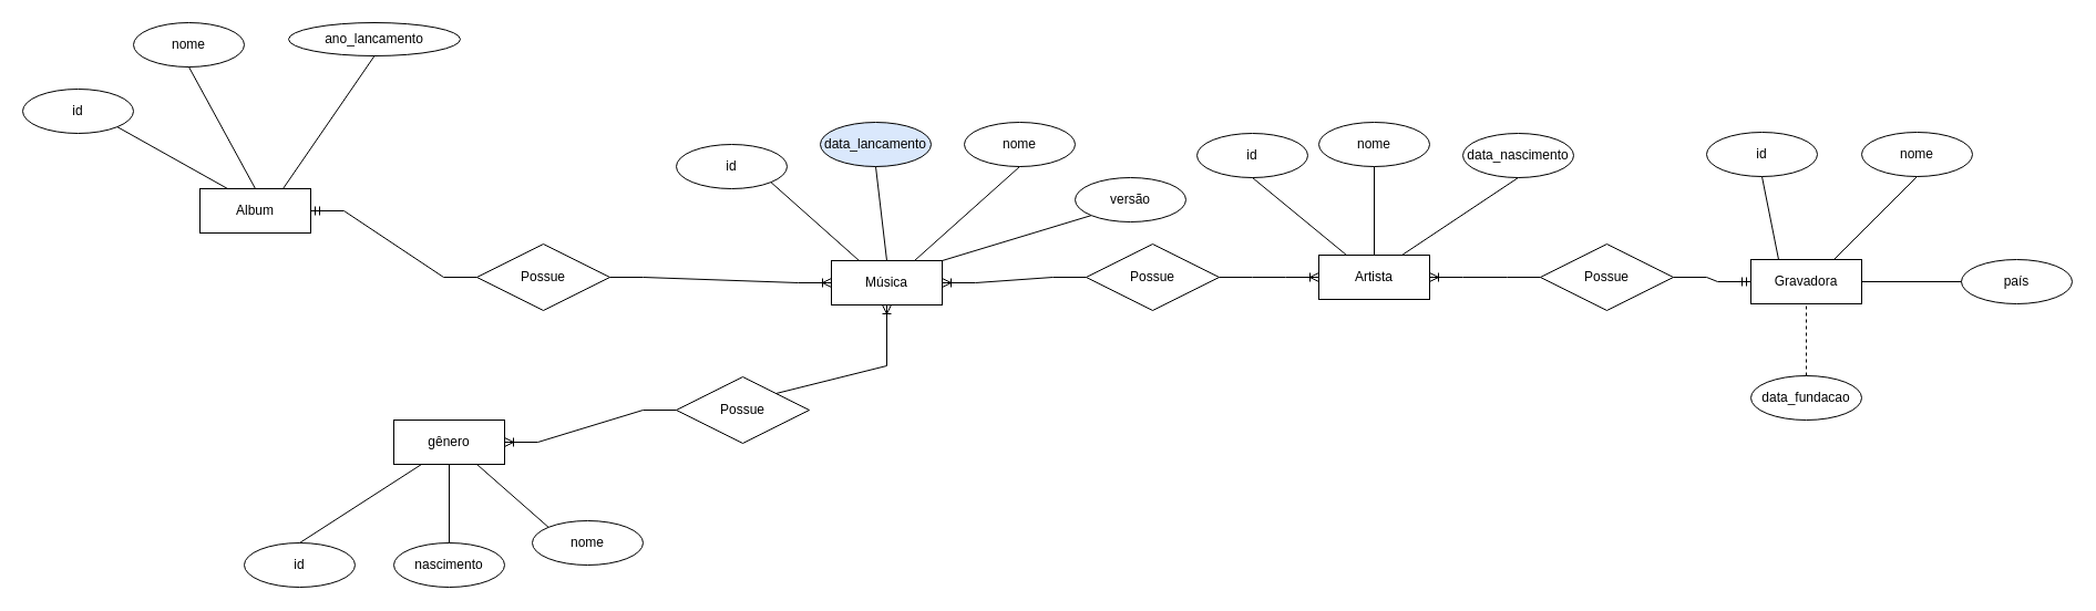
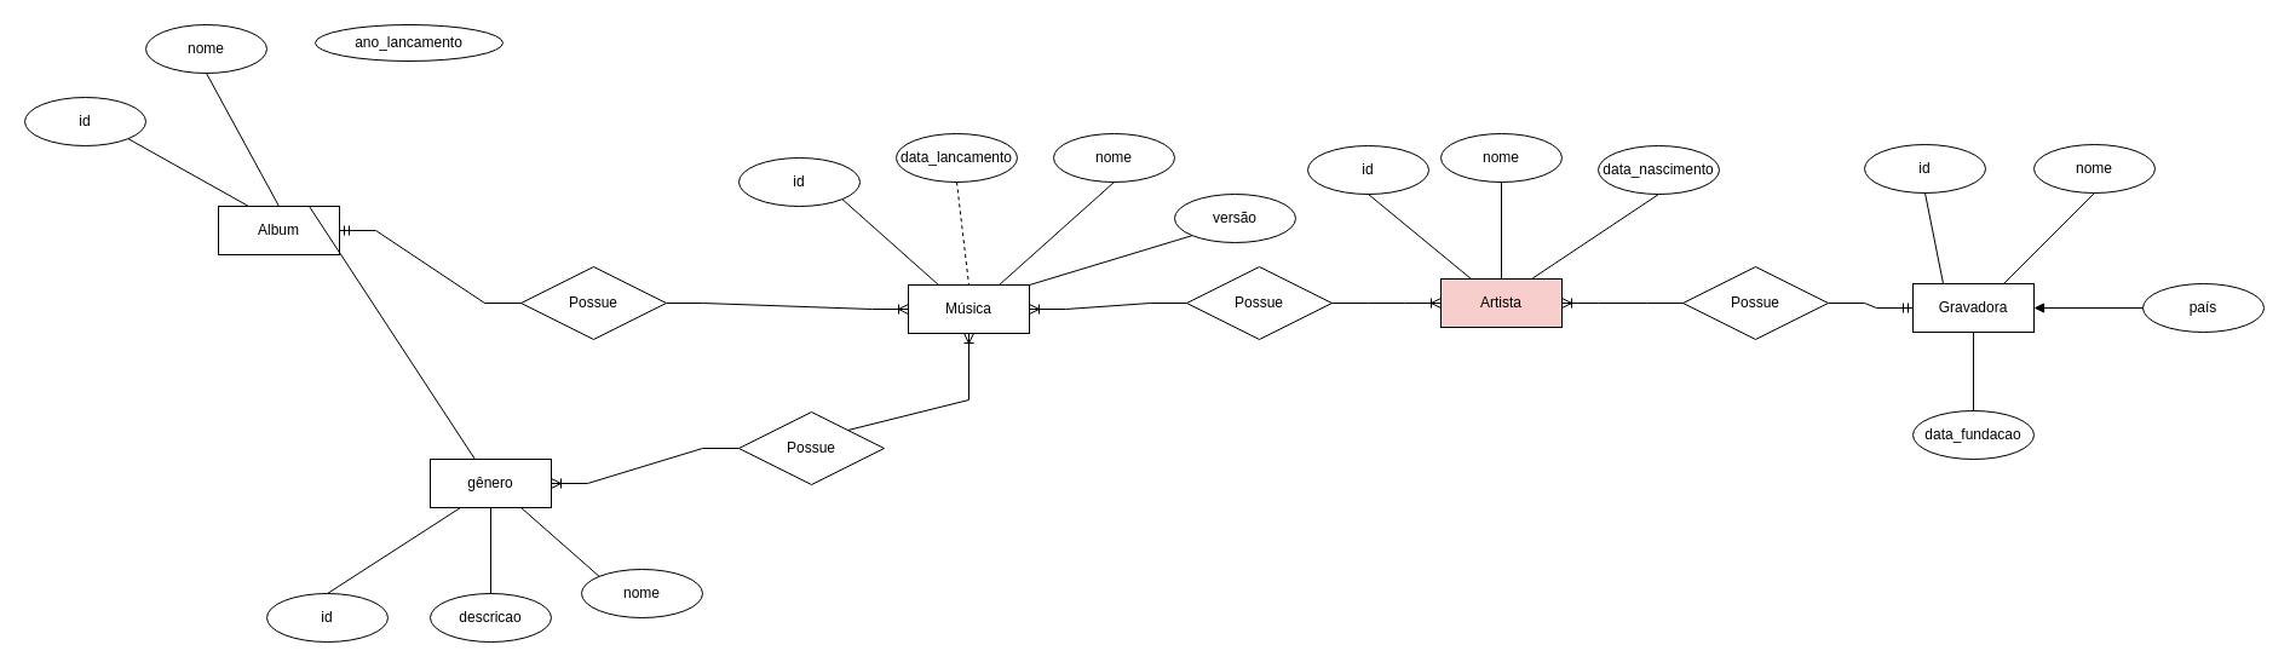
- <mxCell id="40" value="" style="endArrow=none;html=1;rounded=0;exitX=0.75;exitY=0;exitDx=0;exitDy=0;entryX=0.5;entryY=1;entryDx=0;entryDy=0;" edge="1" parent="1" source="9" target="39"><mxGeometry relative="1" as="geometry"><mxPoint x="230" y="150" as="sourcePoint" /><mxPoint x="360" y="90" as="targetPoint" /></mxGeometry></mxCell>
+ <mxCell id="40" value="" style="endArrow=none;html=1;rounded=0;exitX=0.75;exitY=0;exitDx=0;exitDy=0;" edge="1" parent="1" source="9" target="5"><mxGeometry relative="1" as="geometry"><mxPoint x="230" y="150" as="sourcePoint" /><mxPoint x="360" y="90" as="targetPoint" /></mxGeometry></mxCell>
- <mxCell id="7" value="data_lancamento" style="ellipse;whiteSpace=wrap;html=1;align=center;fillColor=#dae8fc;" vertex="1" parent="1"><mxGeometry x="740" y="110" width="100" height="40" as="geometry" /></mxCell>
+ <mxCell id="7" value="data_lancamento" style="ellipse;whiteSpace=wrap;html=1;align=center;" vertex="1" parent="1"><mxGeometry x="740" y="110" width="100" height="40" as="geometry" /></mxCell>
- <mxCell id="12" value="" style="endArrow=none;html=1;rounded=0;exitX=0.5;exitY=1;exitDx=0;exitDy=0;entryX=0.5;entryY=0;entryDx=0;entryDy=0;" edge="1" parent="1" source="7" target="3"><mxGeometry relative="1" as="geometry"><mxPoint x="704.64" y="144.86" as="sourcePoint" /><mxPoint x="794.64" y="225.86" as="targetPoint" /></mxGeometry></mxCell>
+ <mxCell id="12" value="" style="endArrow=none;html=1;rounded=0;exitX=0.5;exitY=1;exitDx=0;exitDy=0;entryX=0.5;entryY=0;entryDx=0;entryDy=0;dashed=1;" edge="1" parent="1" source="7" target="3"><mxGeometry relative="1" as="geometry"><mxPoint x="704.64" y="144.86" as="sourcePoint" /><mxPoint x="794.64" y="225.86" as="targetPoint" /></mxGeometry></mxCell>
- <mxCell id="4" value="Artista" style="whiteSpace=wrap;html=1;align=center;" vertex="1" parent="1"><mxGeometry x="1190" y="230" width="100" height="40" as="geometry" /></mxCell>
+ <mxCell id="4" value="Artista" style="whiteSpace=wrap;html=1;align=center;fillColor=#f8cecc;" vertex="1" parent="1"><mxGeometry x="1190" y="230" width="100" height="40" as="geometry" /></mxCell>
- <mxCell id="48" value="" style="endArrow=none;html=1;rounded=0;exitX=0;exitY=0.5;exitDx=0;exitDy=0;entryX=1;entryY=0.5;entryDx=0;entryDy=0;" edge="1" parent="1" source="35" target="31"><mxGeometry relative="1" as="geometry"><mxPoint y="239" as="sourcePoint" x="1710" /><mxPoint x="1660" y="324" as="targetPoint" /></mxGeometry></mxCell>
+ <mxCell id="48" value="" style="endArrow=block;html=1;rounded=0;exitX=0;exitY=0.5;exitDx=0;exitDy=0;entryX=1;entryY=0.5;entryDx=0;entryDy=0;" edge="1" parent="1" source="35" target="31"><mxGeometry relative="1" as="geometry"><mxPoint y="239" as="sourcePoint" x="1710" /><mxPoint x="1660" y="324" as="targetPoint" /></mxGeometry></mxCell>
- <mxCell id="49" value="" style="endArrow=none;html=1;rounded=0;exitX=0.5;exitY=0;exitDx=0;exitDy=0;entryX=0.5;entryY=1;entryDx=0;entryDy=0;dashed=1;" edge="1" parent="1" source="33" target="31"><mxGeometry relative="1" as="geometry"><mxPoint x="1780" y="293.41" as="sourcePoint" /><mxPoint x="1670" y="344.41" as="targetPoint" /></mxGeometry></mxCell>
+ <mxCell id="49" value="" style="endArrow=none;html=1;rounded=0;exitX=0.5;exitY=0;exitDx=0;exitDy=0;entryX=0.5;entryY=1;entryDx=0;entryDy=0;" edge="1" parent="1" source="33" target="31"><mxGeometry relative="1" as="geometry"><mxPoint x="1780" y="293.41" as="sourcePoint" /><mxPoint x="1670" y="344.41" as="targetPoint" /></mxGeometry></mxCell>
- <mxCell id="43" value="nascimento" style="ellipse;whiteSpace=wrap;html=1;align=center;" vertex="1" parent="1"><mxGeometry x="355" y="490" width="100" height="40" as="geometry" /></mxCell>
+ <mxCell id="43" value="descricao" style="ellipse;whiteSpace=wrap;html=1;align=center;" vertex="1" parent="1"><mxGeometry x="355" y="490" width="100" height="40" as="geometry" /></mxCell>
